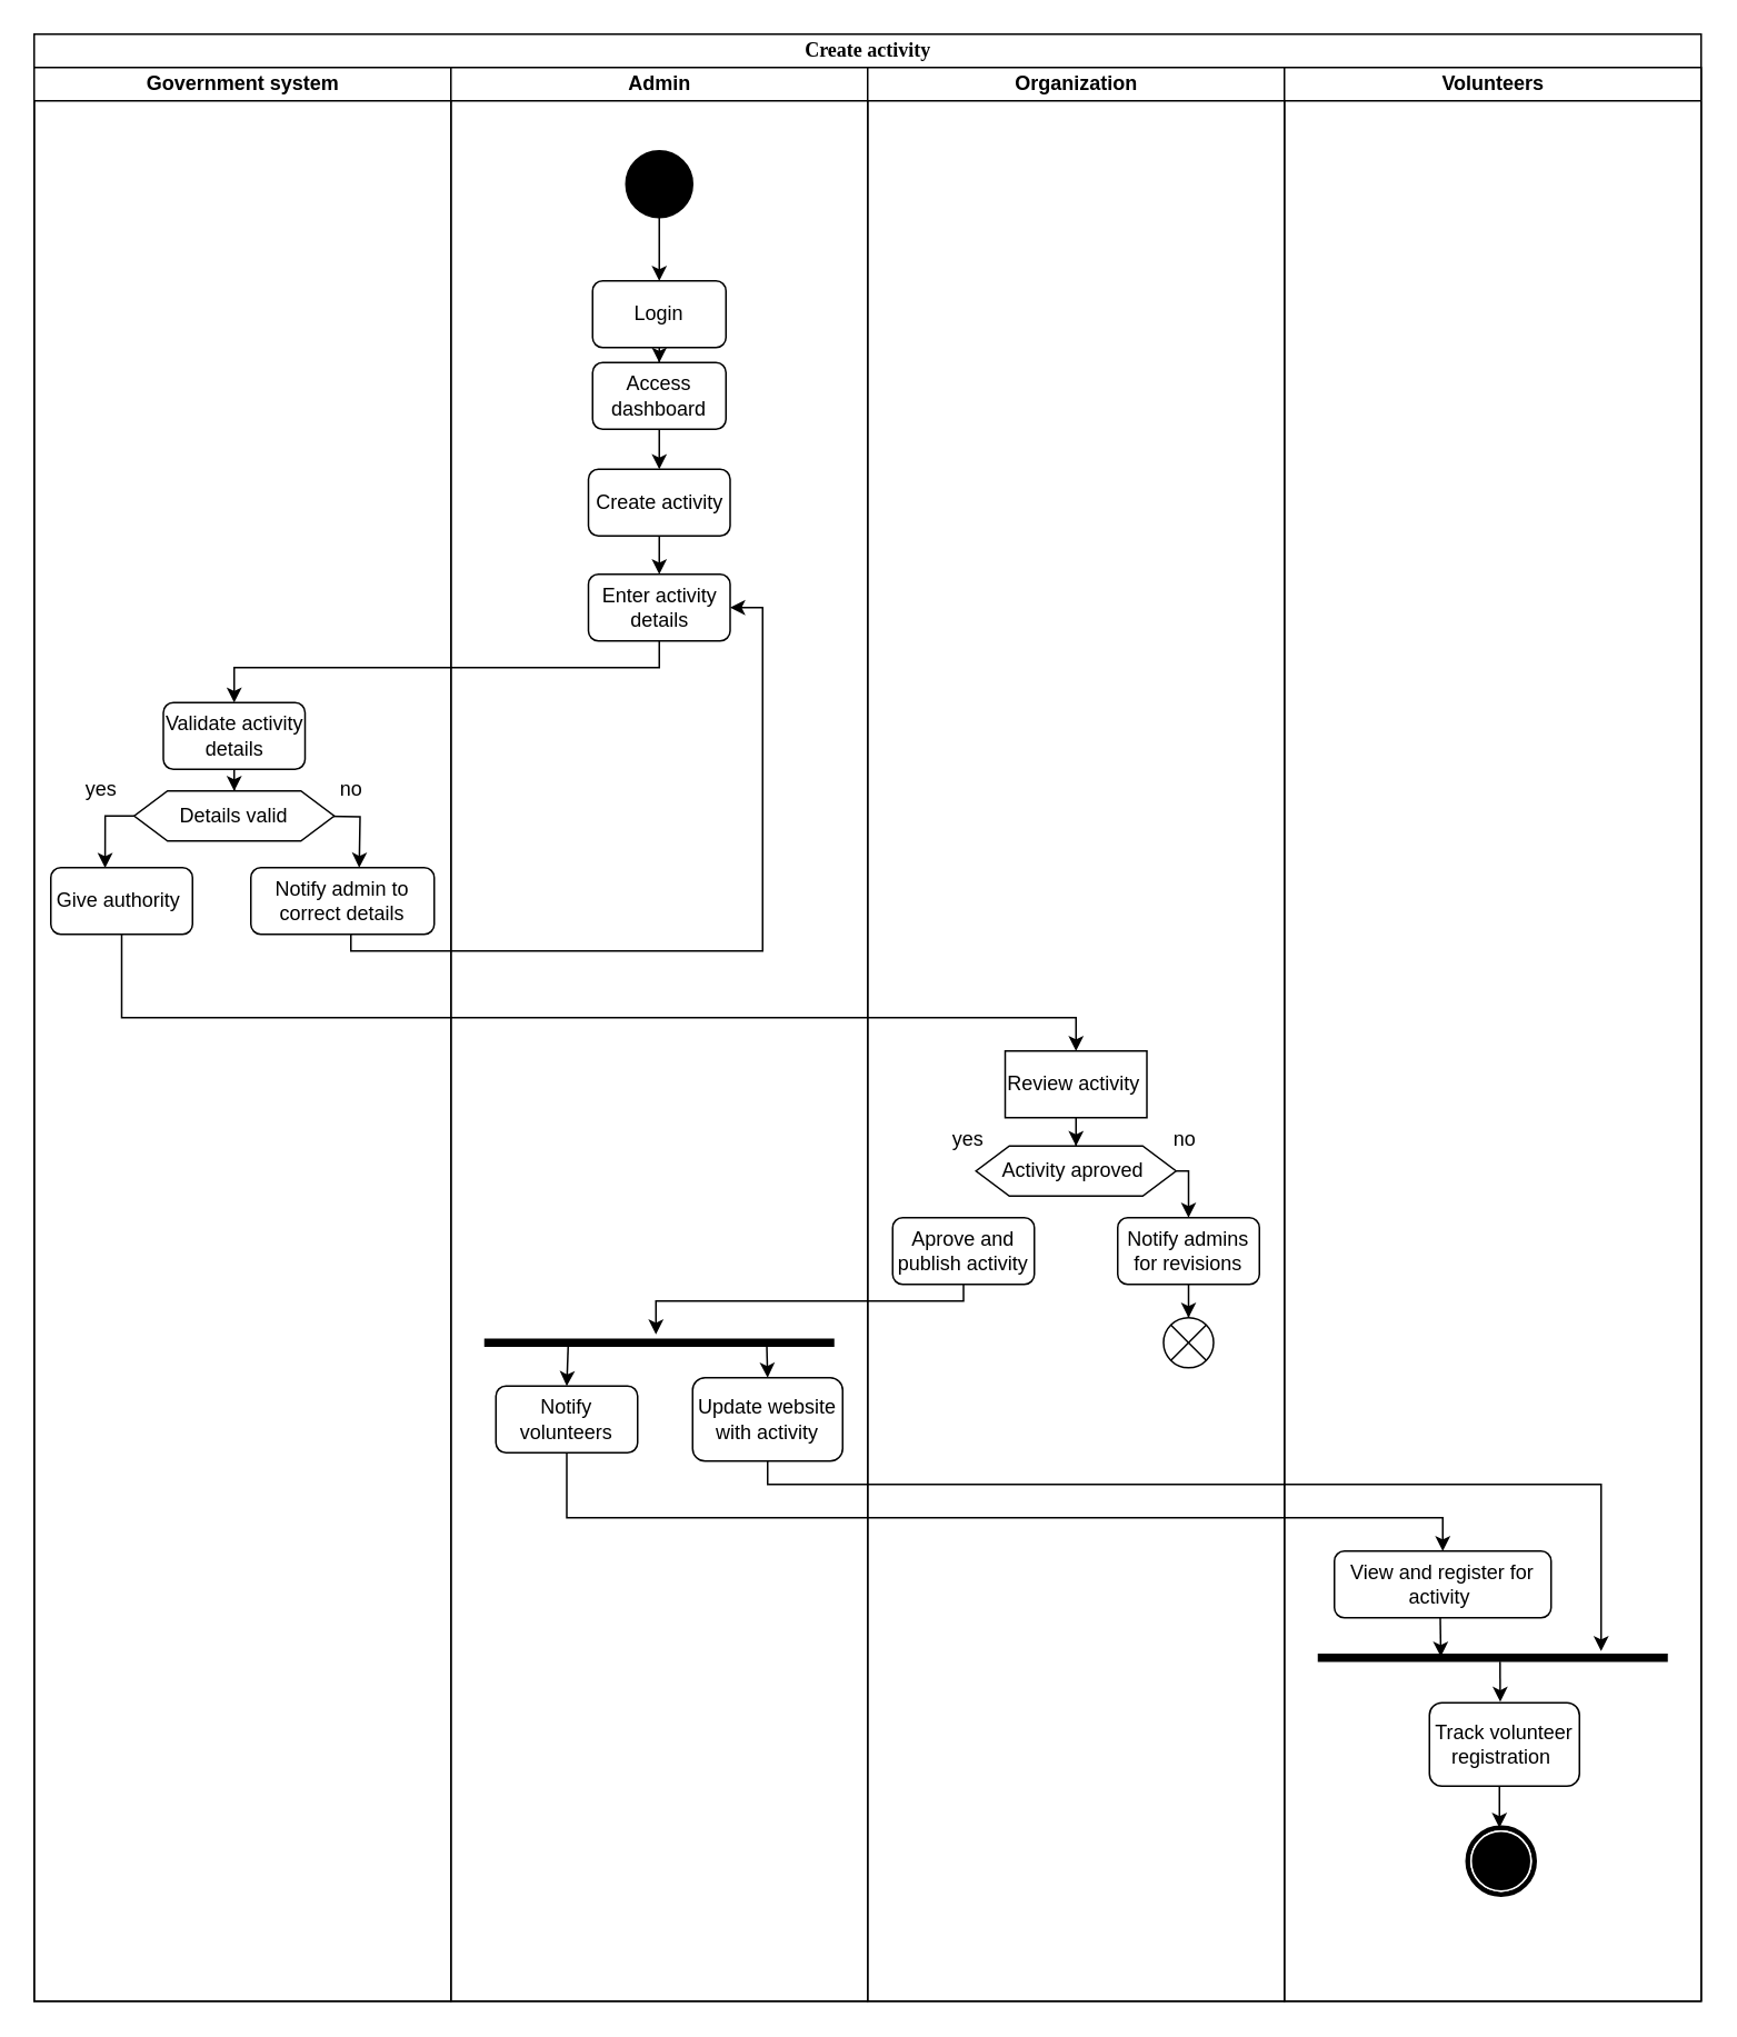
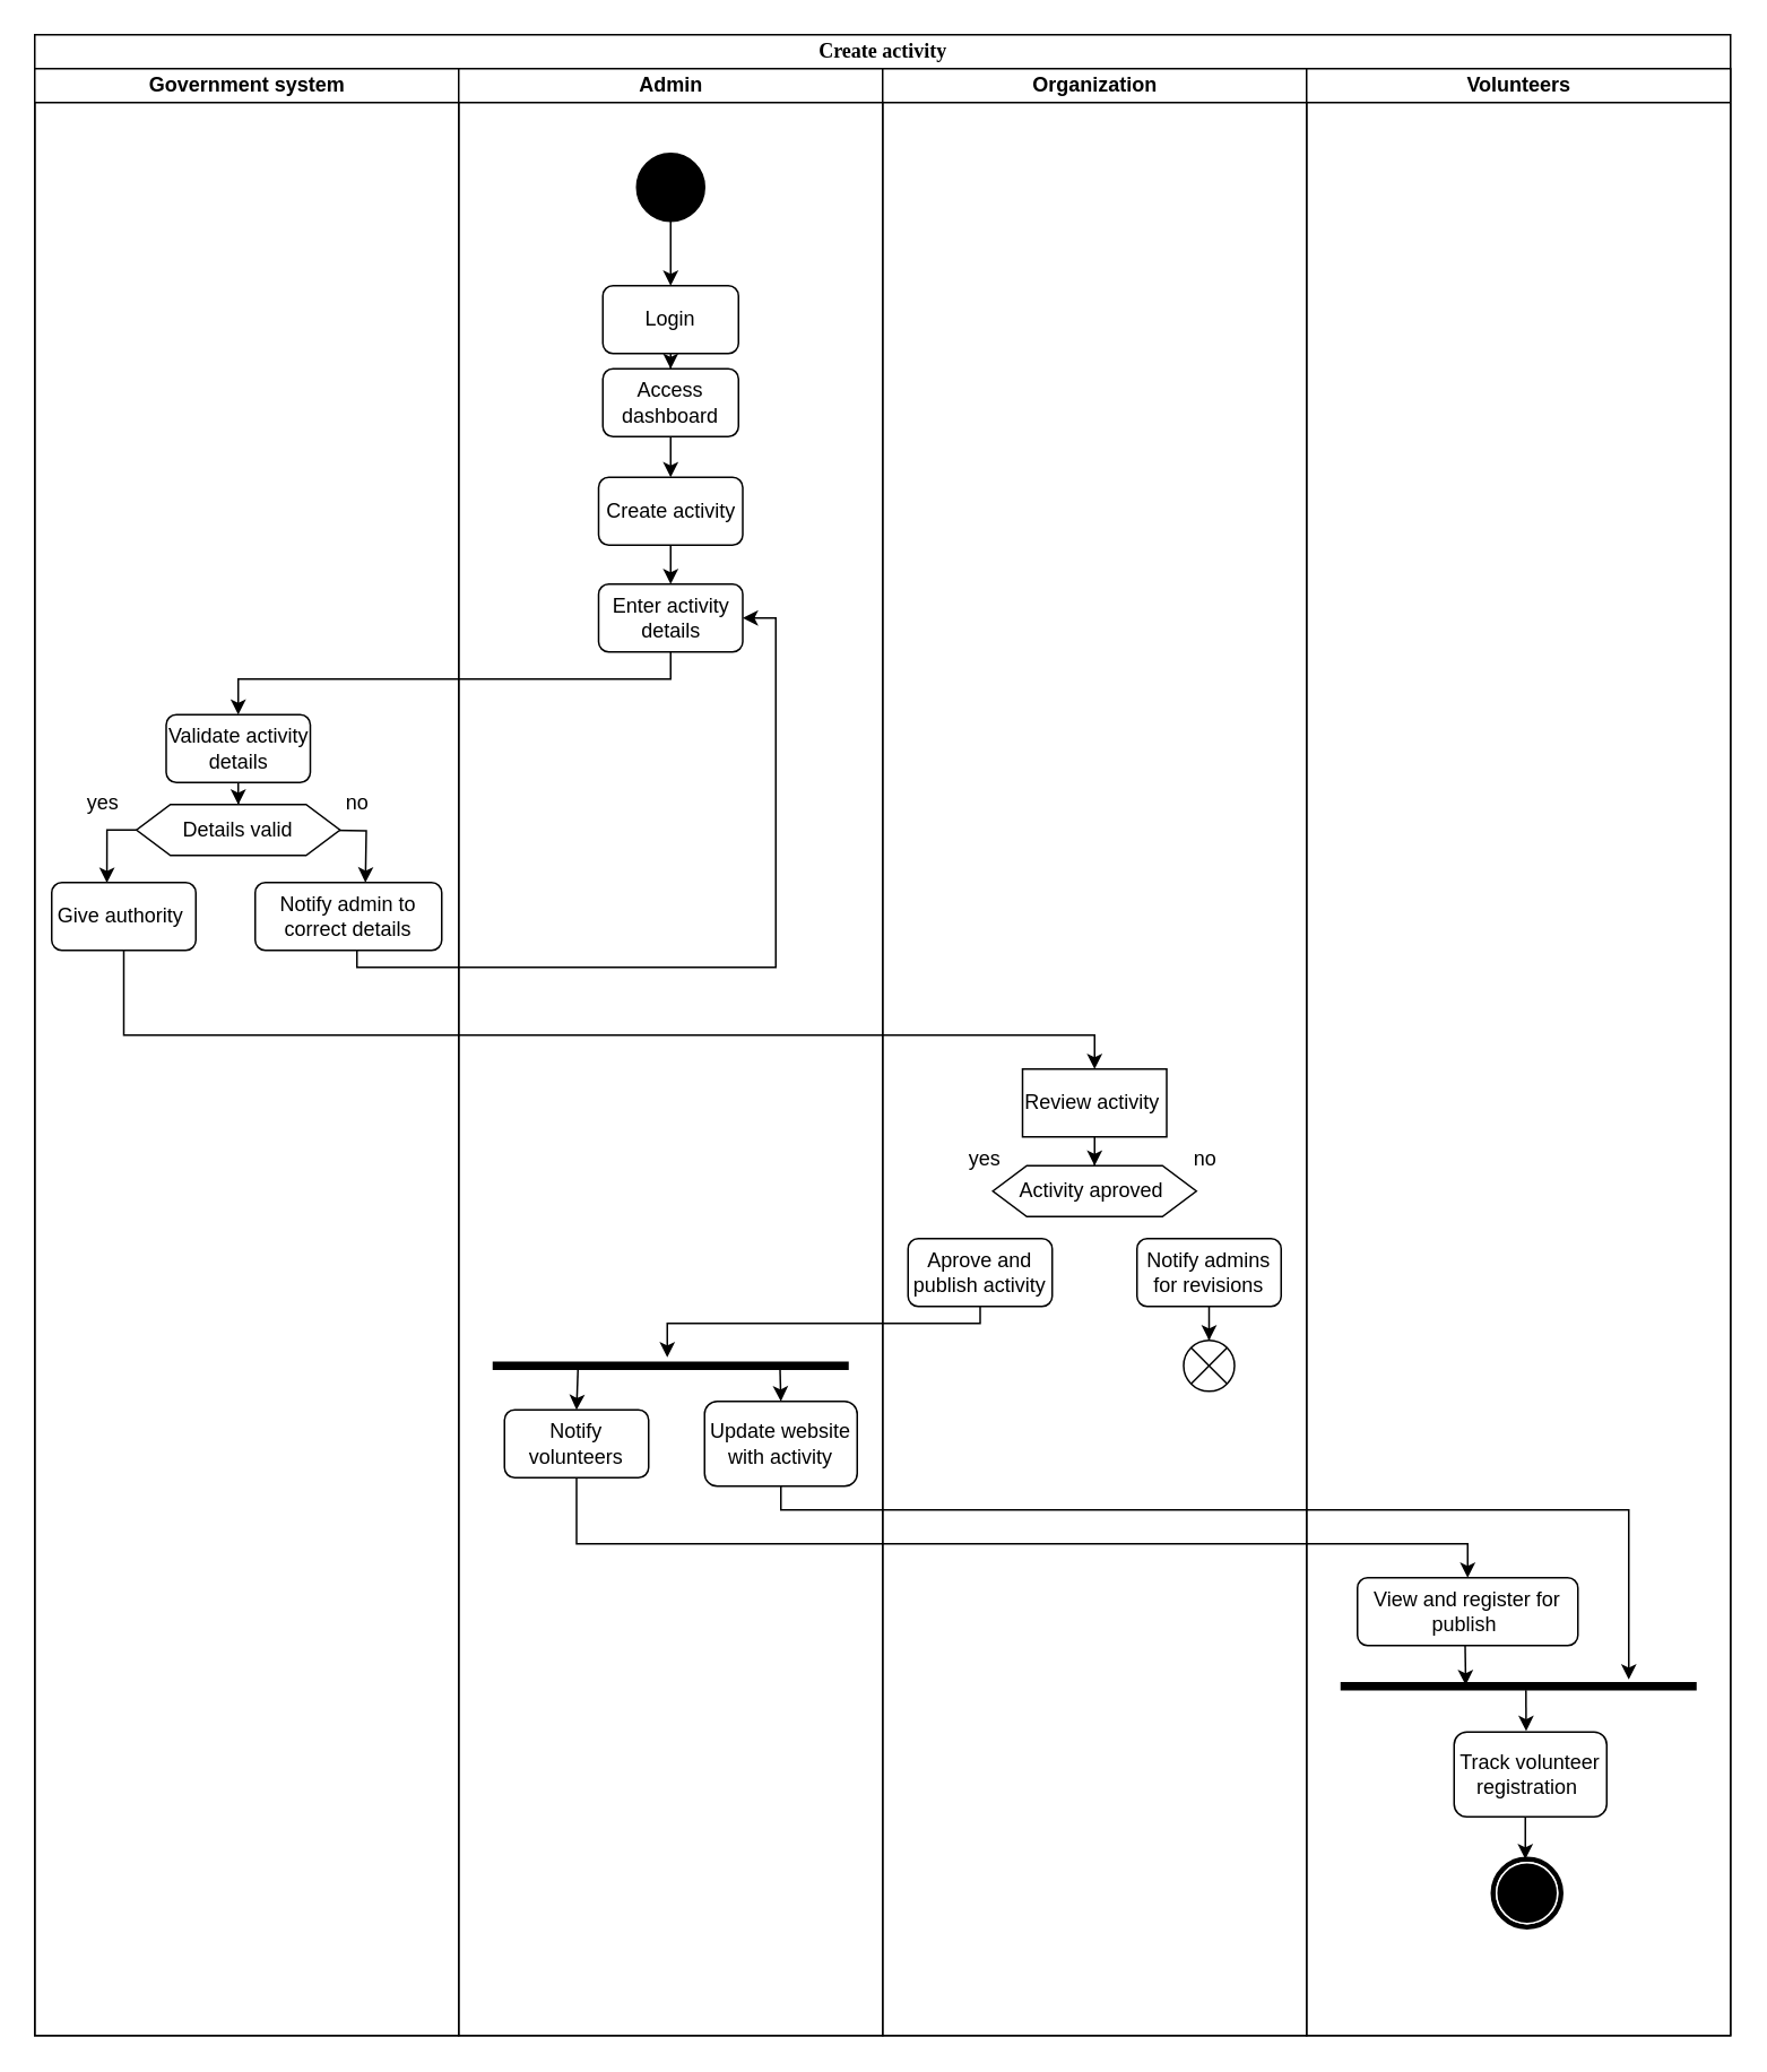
- <mxCell id="29" style="edgeStyle=orthogonalEdgeStyle;rounded=0;orthogonalLoop=1;jettySize=auto;html=1;entryX=0.5;entryY=0;entryDx=0;entryDy=0;" edge="1" parent="26" source="30" target="33"><mxGeometry relative="1" as="geometry"><Array as="points"><mxPoint x="193" y="662" /></Array></mxGeometry></mxCell>
- <mxCell id="38" value="View and register for activity&amp;nbsp;" style="rounded=1;whiteSpace=wrap;html=1;" vertex="1" parent="35"><mxGeometry x="30" y="890" width="130" height="40" as="geometry" /></mxCell>
+ <mxCell id="38" value="View and register for publish&amp;nbsp;" style="rounded=1;whiteSpace=wrap;html=1;" vertex="1" parent="35"><mxGeometry x="30" y="890" width="130" height="40" as="geometry" /></mxCell>
